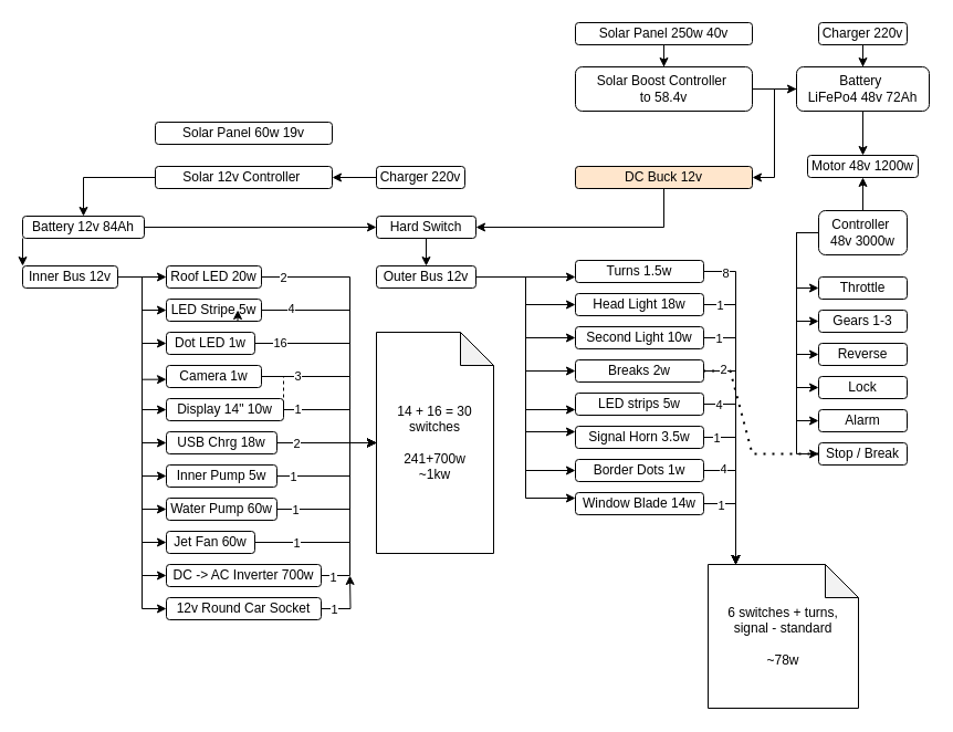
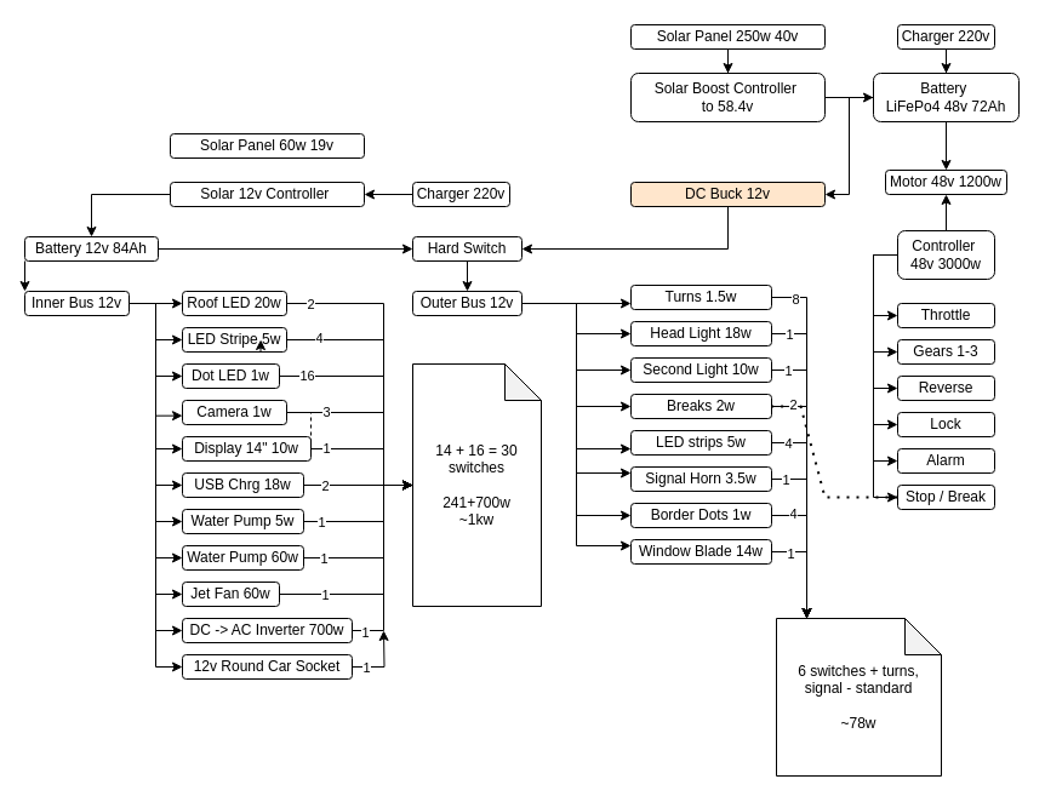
- <mxCell id="71" value="Inner Pump 5w" style="rounded=1;whiteSpace=wrap;html=1;" vertex="1" parent="1"><mxGeometry x="150" y="420" width="100" height="20" as="geometry" /></mxCell>
+ <mxCell id="71" value="Water Pump 5w" style="rounded=1;whiteSpace=wrap;html=1;" vertex="1" parent="1"><mxGeometry x="150" y="420" width="100" height="20" as="geometry" /></mxCell>
